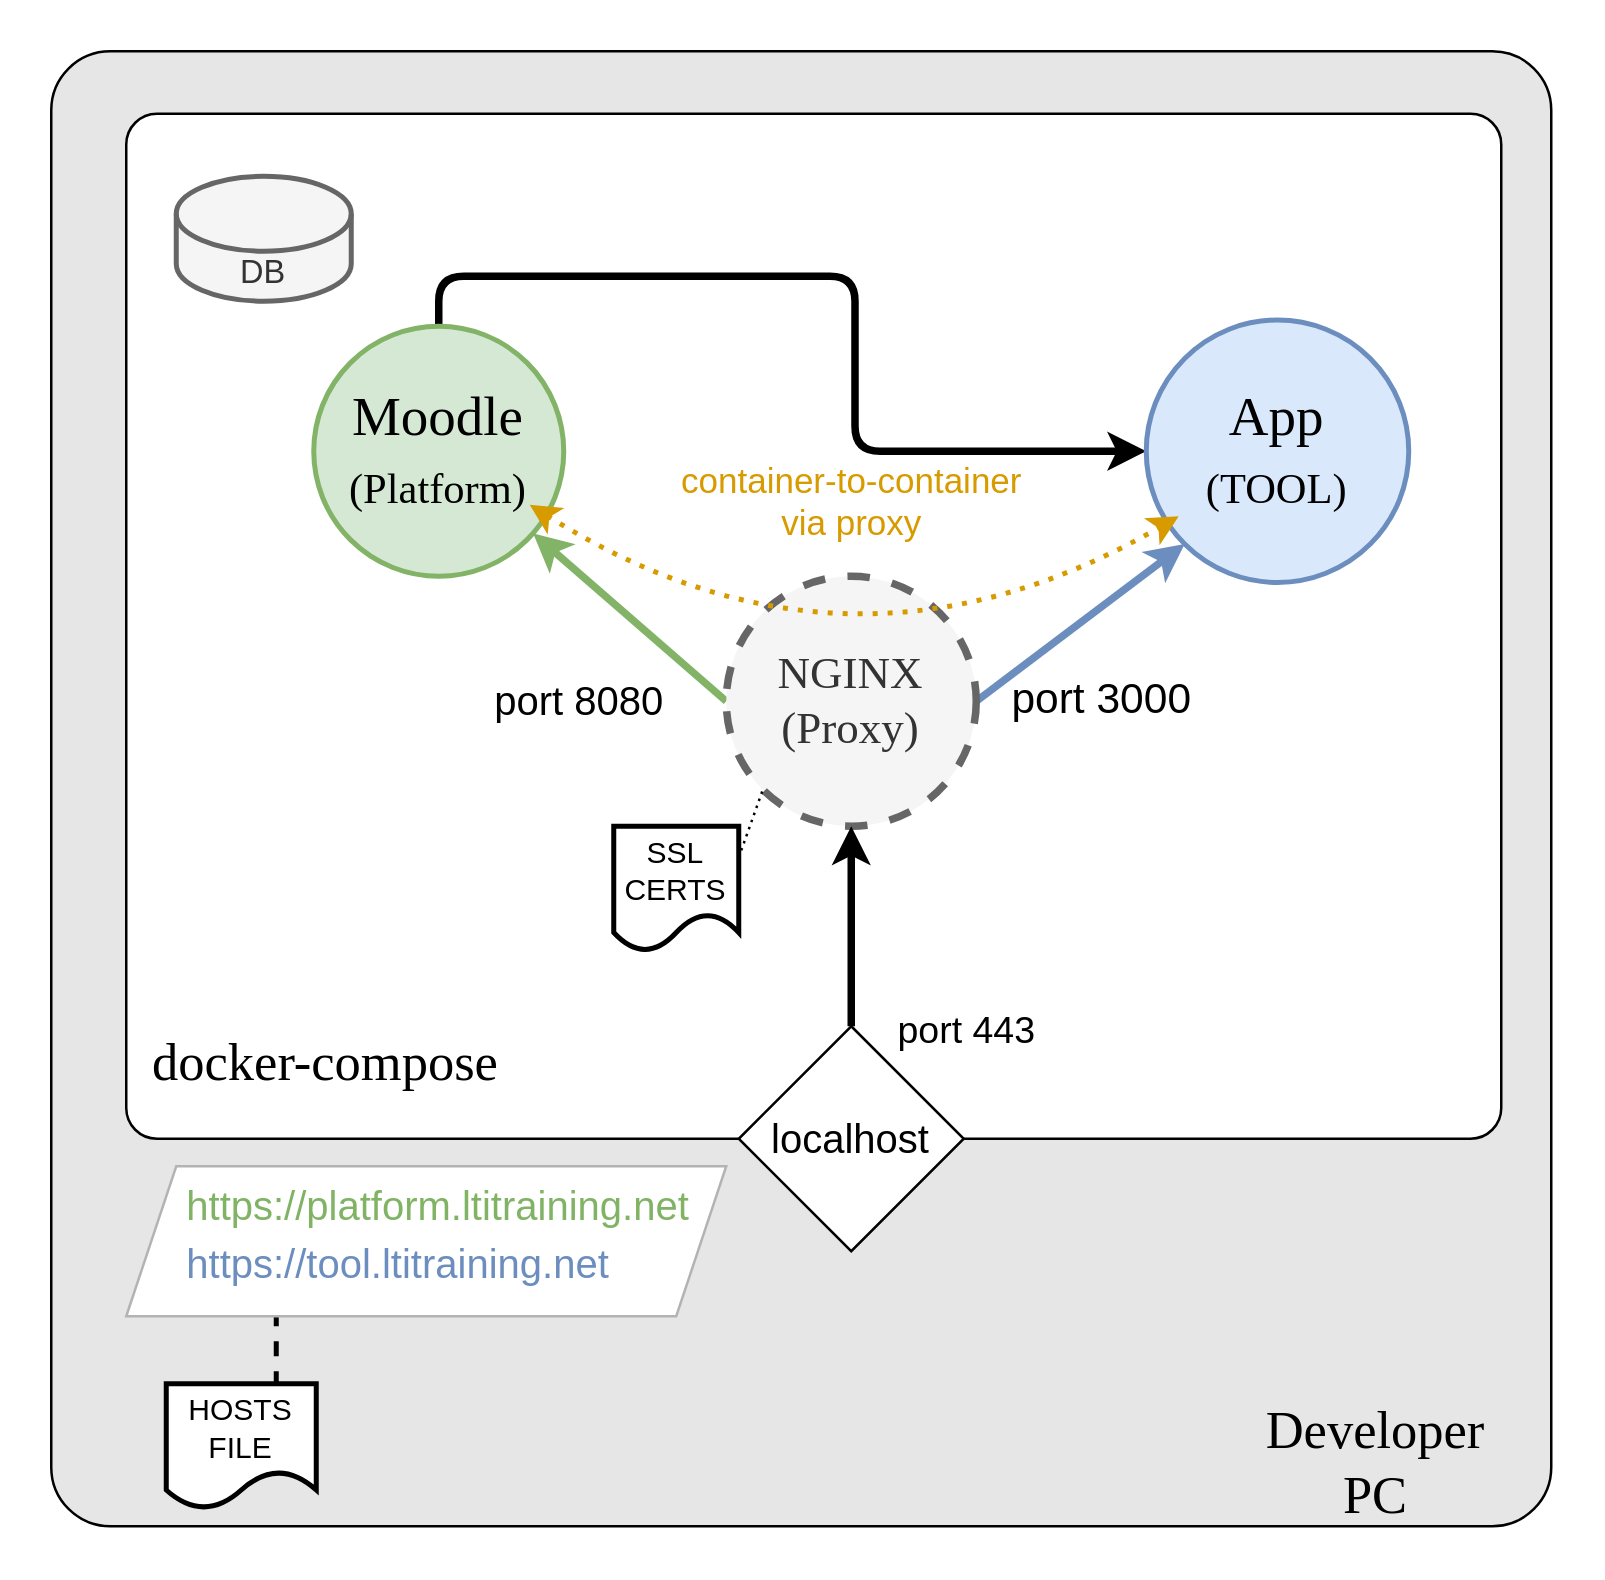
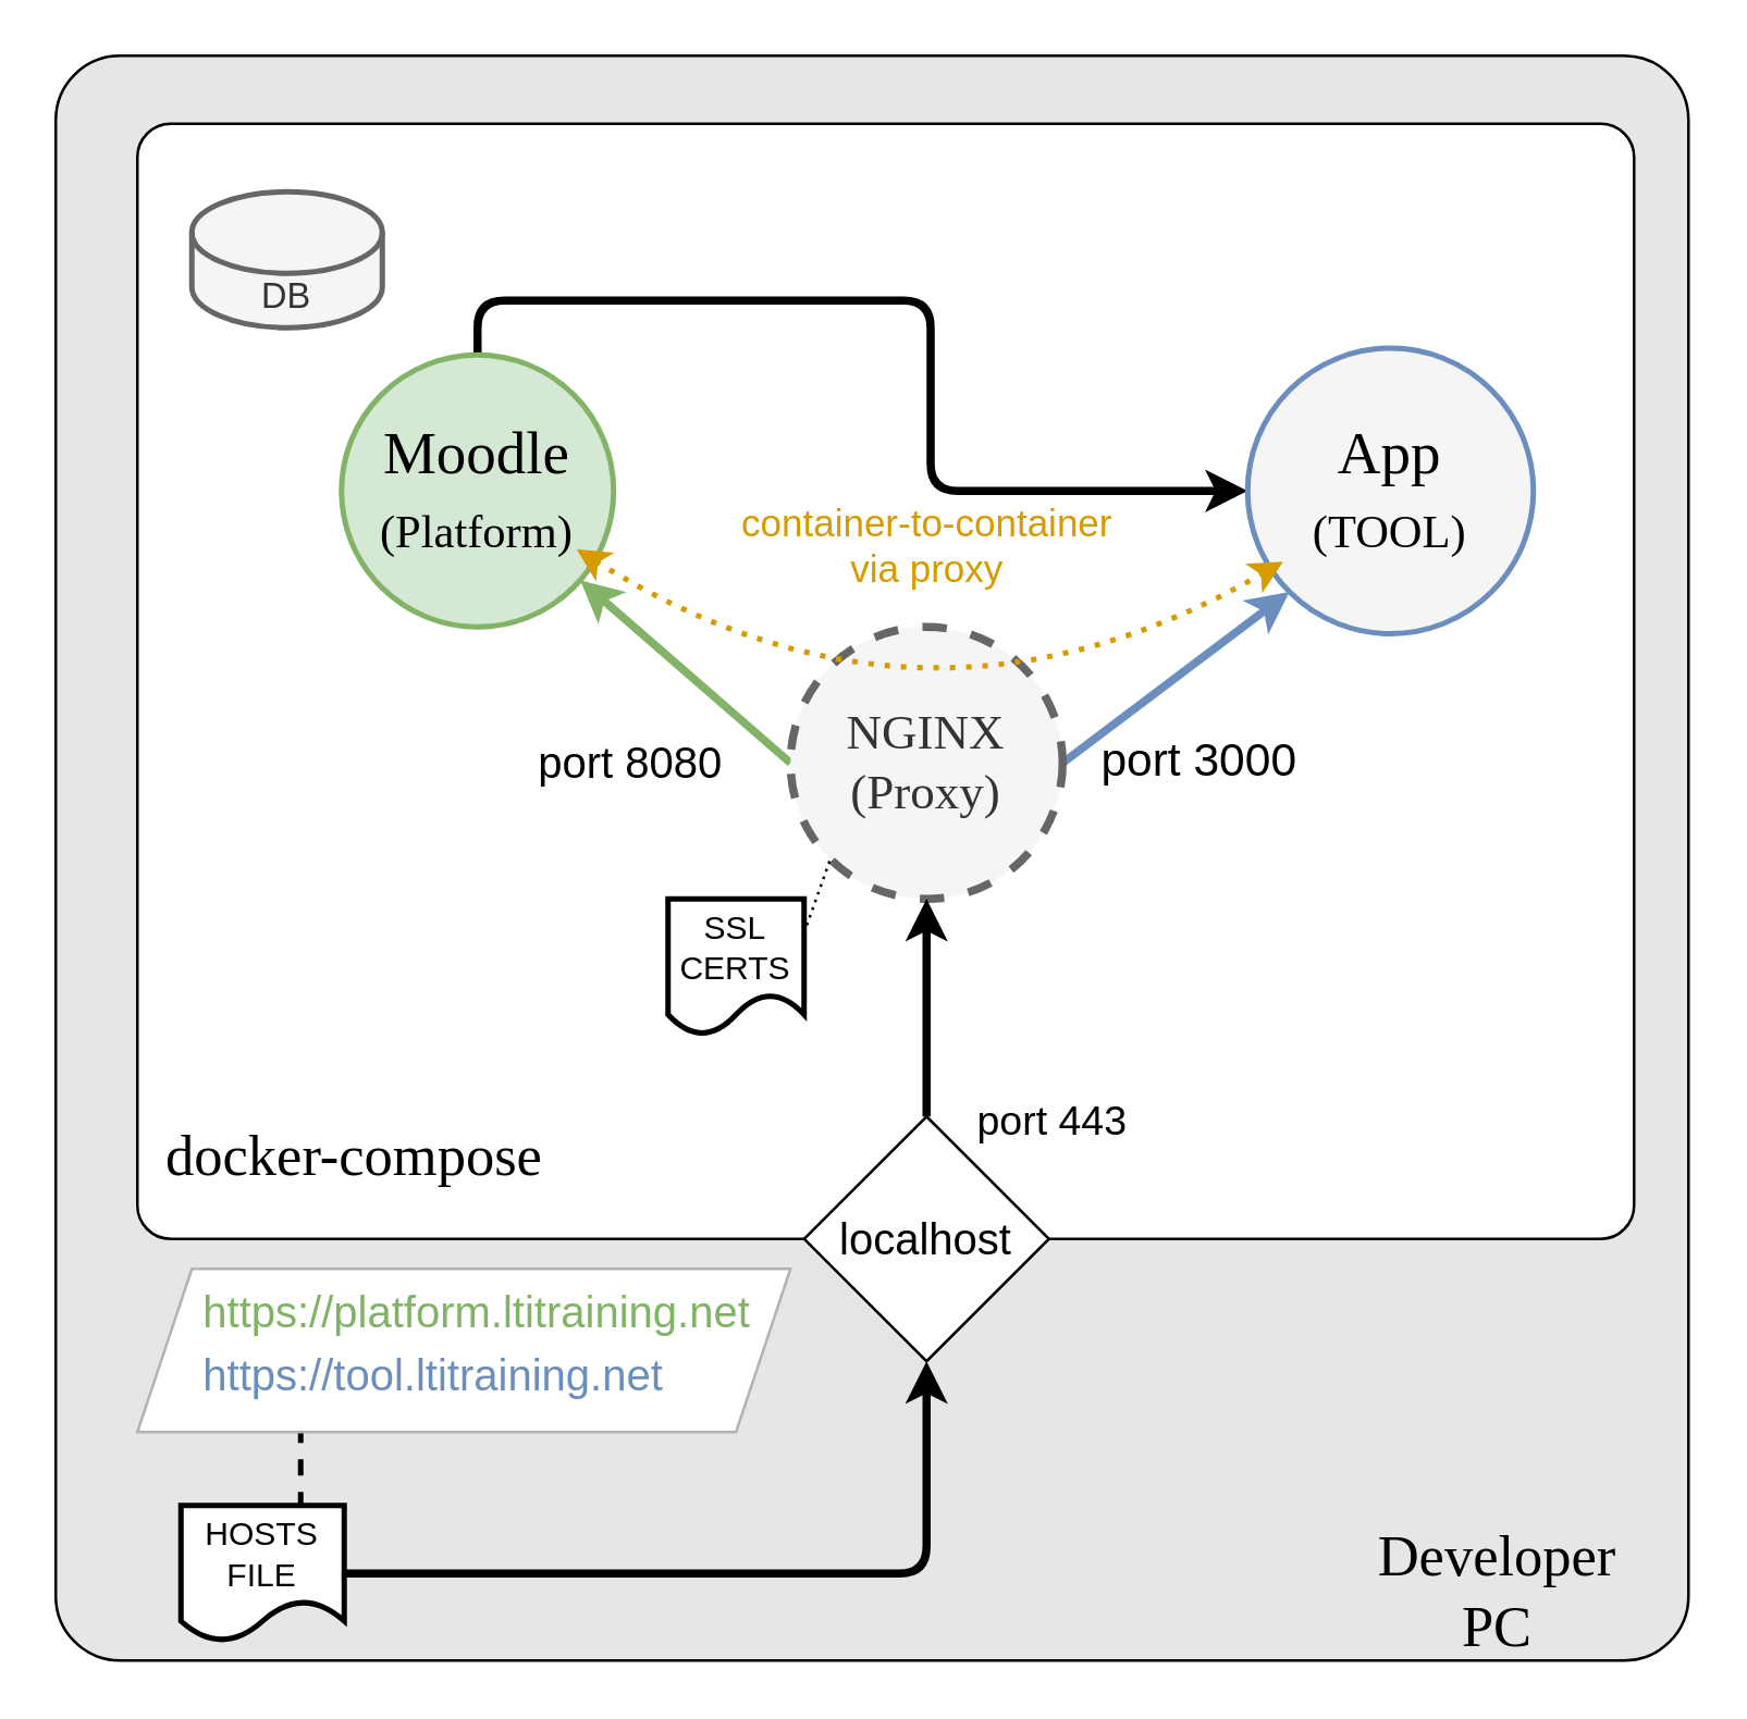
- <mxCell id="15" value="App&lt;br style=&quot;font-size: 22px;&quot;&gt;&lt;font style=&quot;font-size: 17px;&quot;&gt;(TOOL)&lt;/font&gt;" style="ellipse;whiteSpace=wrap;html=1;aspect=fixed;fillColor=#dae8fc;strokeColor=#6c8ebf;fontFamily=Barlow Condensed;fontSource=https%3A%2F%2Ffonts.googleapis.com%2Fcss%3Ffamily%3DBarlow%2BCondensed;fontSize=22;strokeWidth=2;" vertex="1" parent="1"><mxGeometry x="458" y="127.5" width="105" height="105" as="geometry" /></mxCell>
+ <mxCell id="15" value="App&lt;br style=&quot;font-size: 22px;&quot;&gt;&lt;font style=&quot;font-size: 17px;&quot;&gt;(TOOL)&lt;/font&gt;" style="ellipse;whiteSpace=wrap;html=1;aspect=fixed;fillColor=#f5f5f5;strokeColor=#6c8ebf;fontFamily=Barlow Condensed;fontSource=https%3A%2F%2Ffonts.googleapis.com%2Fcss%3Ffamily%3DBarlow%2BCondensed;fontSize=22;strokeWidth=2;" vertex="1" parent="1"><mxGeometry x="458" y="127.5" width="105" height="105" as="geometry" /></mxCell>
+ <mxCell id="18" style="edgeStyle=orthogonalEdgeStyle;rounded=1;orthogonalLoop=1;jettySize=auto;html=1;strokeWidth=3;" edge="1" parent="1" source="20" target="14"><mxGeometry relative="1" as="geometry" /></mxCell>
